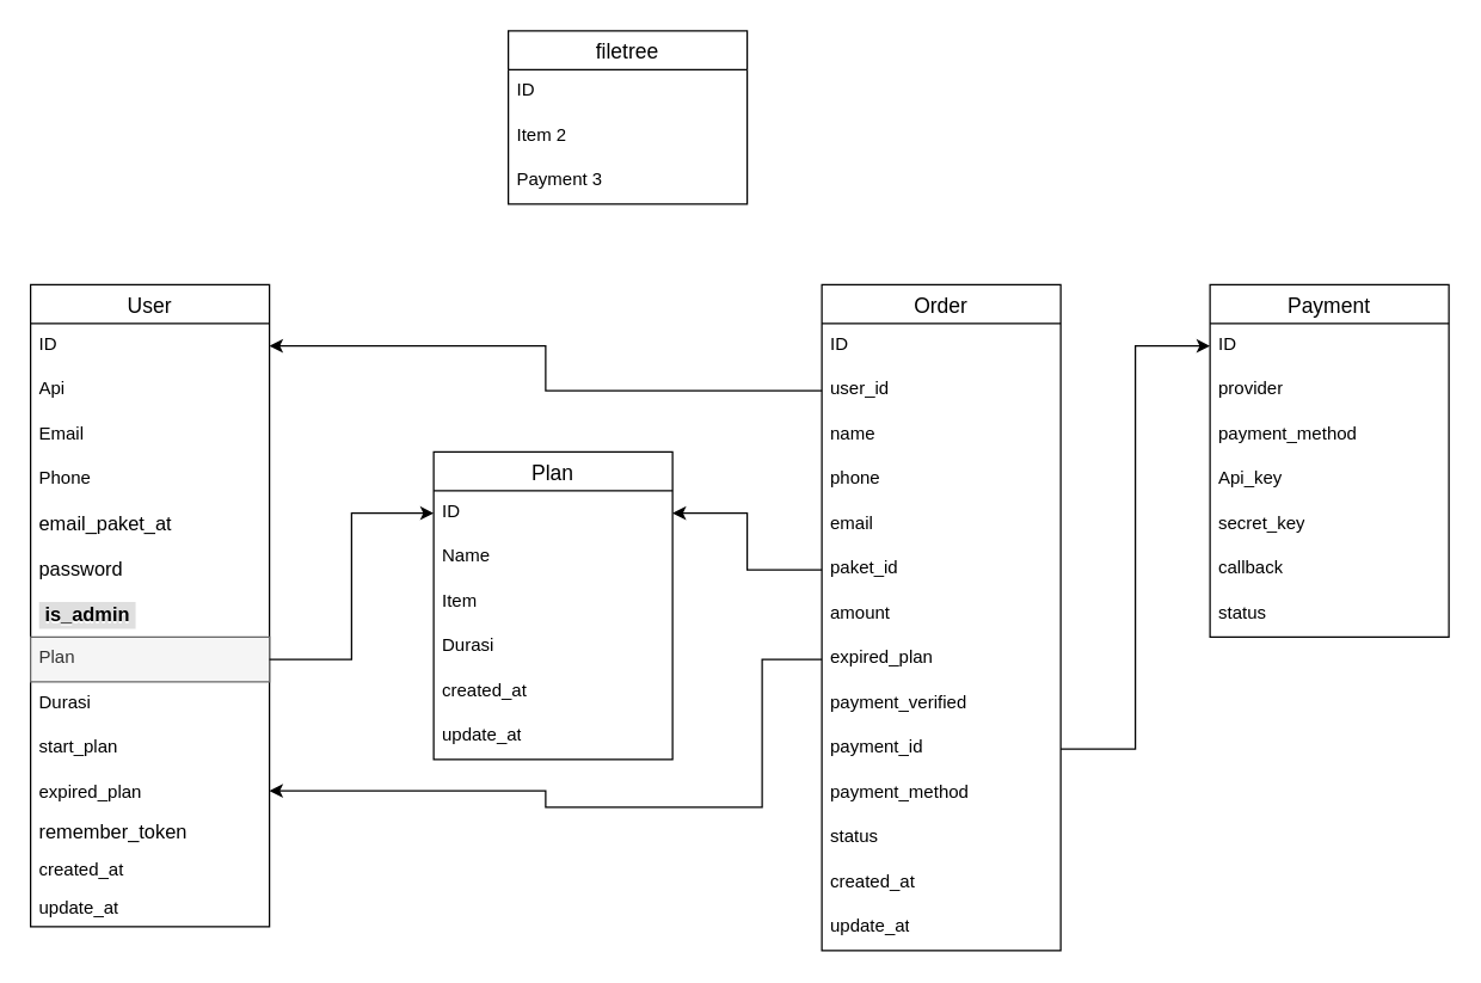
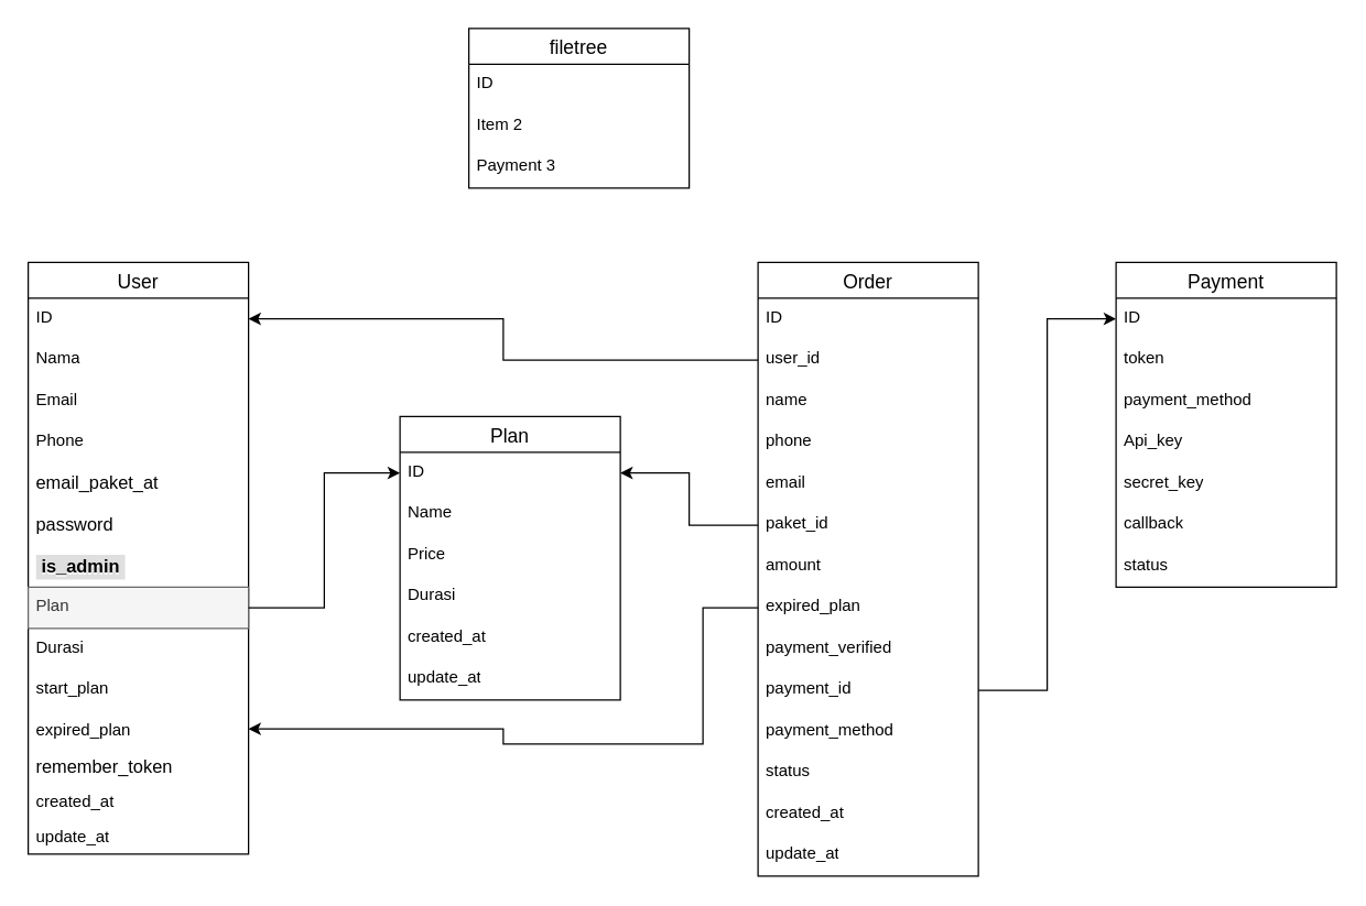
- <mxCell id="4" value="Api" style="text;strokeColor=none;fillColor=none;spacingLeft=4;spacingRight=4;overflow=hidden;rotatable=0;points=[[0,0.5],[1,0.5]];portConstraint=eastwest;fontSize=12;whiteSpace=wrap;html=1;" vertex="1" parent="2"><mxGeometry y="56" width="160" height="30" as="geometry" /></mxCell>
+ <mxCell id="4" value="Nama" style="text;strokeColor=none;fillColor=none;spacingLeft=4;spacingRight=4;overflow=hidden;rotatable=0;points=[[0,0.5],[1,0.5]];portConstraint=eastwest;fontSize=12;whiteSpace=wrap;html=1;" vertex="1" parent="2"><mxGeometry y="56" width="160" height="30" as="geometry" /></mxCell>
- <mxCell id="48" value="provider" style="text;strokeColor=none;fillColor=none;spacingLeft=4;spacingRight=4;overflow=hidden;rotatable=0;points=[[0,0.5],[1,0.5]];portConstraint=eastwest;fontSize=12;whiteSpace=wrap;html=1;" vertex="1" parent="46"><mxGeometry y="56" width="160" height="30" as="geometry" /></mxCell>
+ <mxCell id="48" value="token" style="text;strokeColor=none;fillColor=none;spacingLeft=4;spacingRight=4;overflow=hidden;rotatable=0;points=[[0,0.5],[1,0.5]];portConstraint=eastwest;fontSize=12;whiteSpace=wrap;html=1;" vertex="1" parent="46"><mxGeometry y="56" width="160" height="30" as="geometry" /></mxCell>
- <mxCell id="24" value="Item" style="text;strokeColor=none;fillColor=none;spacingLeft=4;spacingRight=4;overflow=hidden;rotatable=0;points=[[0,0.5],[1,0.5]];portConstraint=eastwest;fontSize=12;whiteSpace=wrap;html=1;" vertex="1" parent="21"><mxGeometry y="86" width="160" height="30" as="geometry" /></mxCell>
+ <mxCell id="24" value="Price" style="text;strokeColor=none;fillColor=none;spacingLeft=4;spacingRight=4;overflow=hidden;rotatable=0;points=[[0,0.5],[1,0.5]];portConstraint=eastwest;fontSize=12;whiteSpace=wrap;html=1;" vertex="1" parent="21"><mxGeometry y="86" width="160" height="30" as="geometry" /></mxCell>
